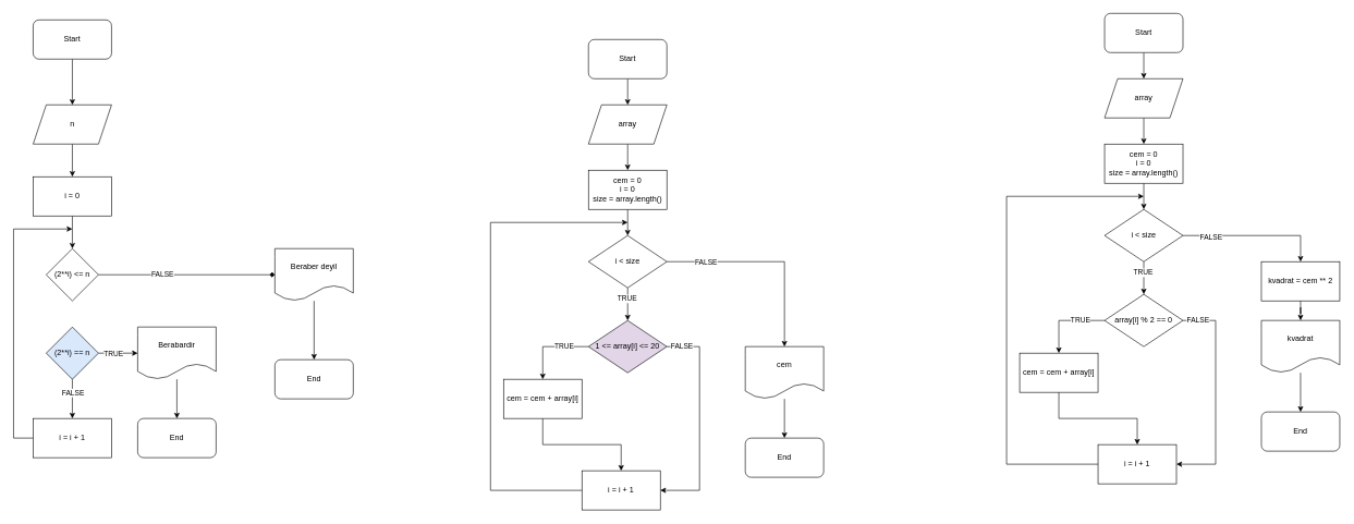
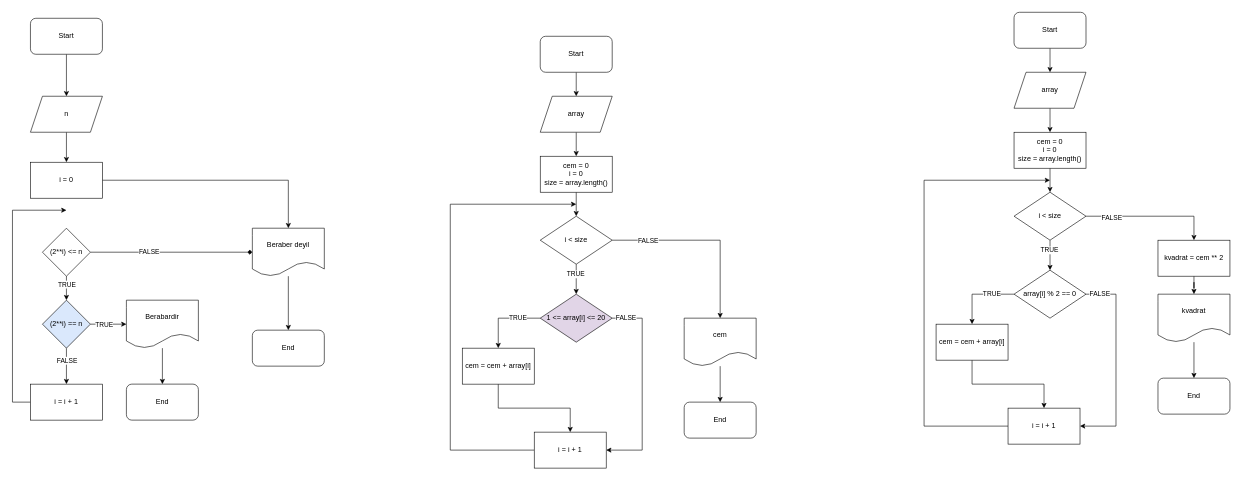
- <mxCell id="6" value="" style="edgeStyle=orthogonalEdgeStyle;rounded=0;orthogonalLoop=1;jettySize=auto;html=1;" edge="1" parent="1" source="7" target="12"><mxGeometry relative="1" as="geometry" /></mxCell>
+ <mxCell id="6" value="" style="edgeStyle=orthogonalEdgeStyle;rounded=0;orthogonalLoop=1;jettySize=auto;html=1;" edge="1" parent="1" source="7" target="24"><mxGeometry relative="1" as="geometry" /></mxCell>
+ <mxCell id="8" value="" style="edgeStyle=orthogonalEdgeStyle;rounded=0;orthogonalLoop=1;jettySize=auto;html=1;" edge="1" parent="1" source="12" target="17"><mxGeometry relative="1" as="geometry"><Array as="points"><mxPoint x="110" y="470" /><mxPoint x="110" y="470" /></Array></mxGeometry></mxCell>
+ <mxCell id="9" value="TRUE" style="edgeLabel;html=1;align=center;verticalAlign=middle;resizable=0;points=[];" vertex="1" connectable="0" parent="8"><mxGeometry x="-0.349" relative="1" as="geometry"><mxPoint as="offset" /></mxGeometry></mxCell>
